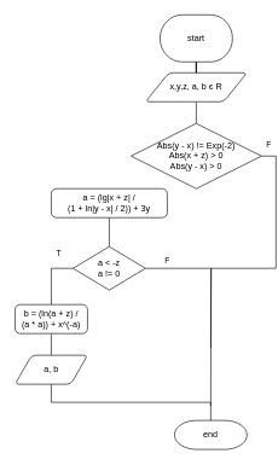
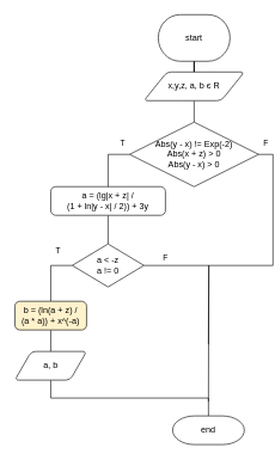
+ <mxCell id="11" value="T" style="edgeStyle=orthogonalEdgeStyle;rounded=0;orthogonalLoop=1;jettySize=auto;html=1;exitX=0;exitY=0.5;exitDx=0;exitDy=0;exitPerimeter=0;entryX=0.5;entryY=0;entryDx=0;entryDy=0;endArrow=none;endFill=0;" edge="1" parent="1" source="13" target="7"><mxGeometry x="-0.733" y="-15" relative="1" as="geometry"><mxPoint as="offset" /></mxGeometry></mxCell>
- <mxCell id="15" value="b = (ln(a + z) / &lt;br&gt;(a * a)) + x^(-a)" style="rounded=1;whiteSpace=wrap;html=1;absoluteArcSize=1;arcSize=14;strokeWidth=1;" parent="1" vertex="1"><mxGeometry x="20" y="420" width="100" height="40" as="geometry" /></mxCell>
+ <mxCell id="15" value="b = (ln(a + z) / &lt;br&gt;(a * a)) + x^(-a)" style="rounded=1;whiteSpace=wrap;html=1;absoluteArcSize=1;arcSize=14;strokeWidth=1;fillColor=#fff2cc;" parent="1" vertex="1"><mxGeometry x="20" y="420" width="100" height="40" as="geometry" /></mxCell>
